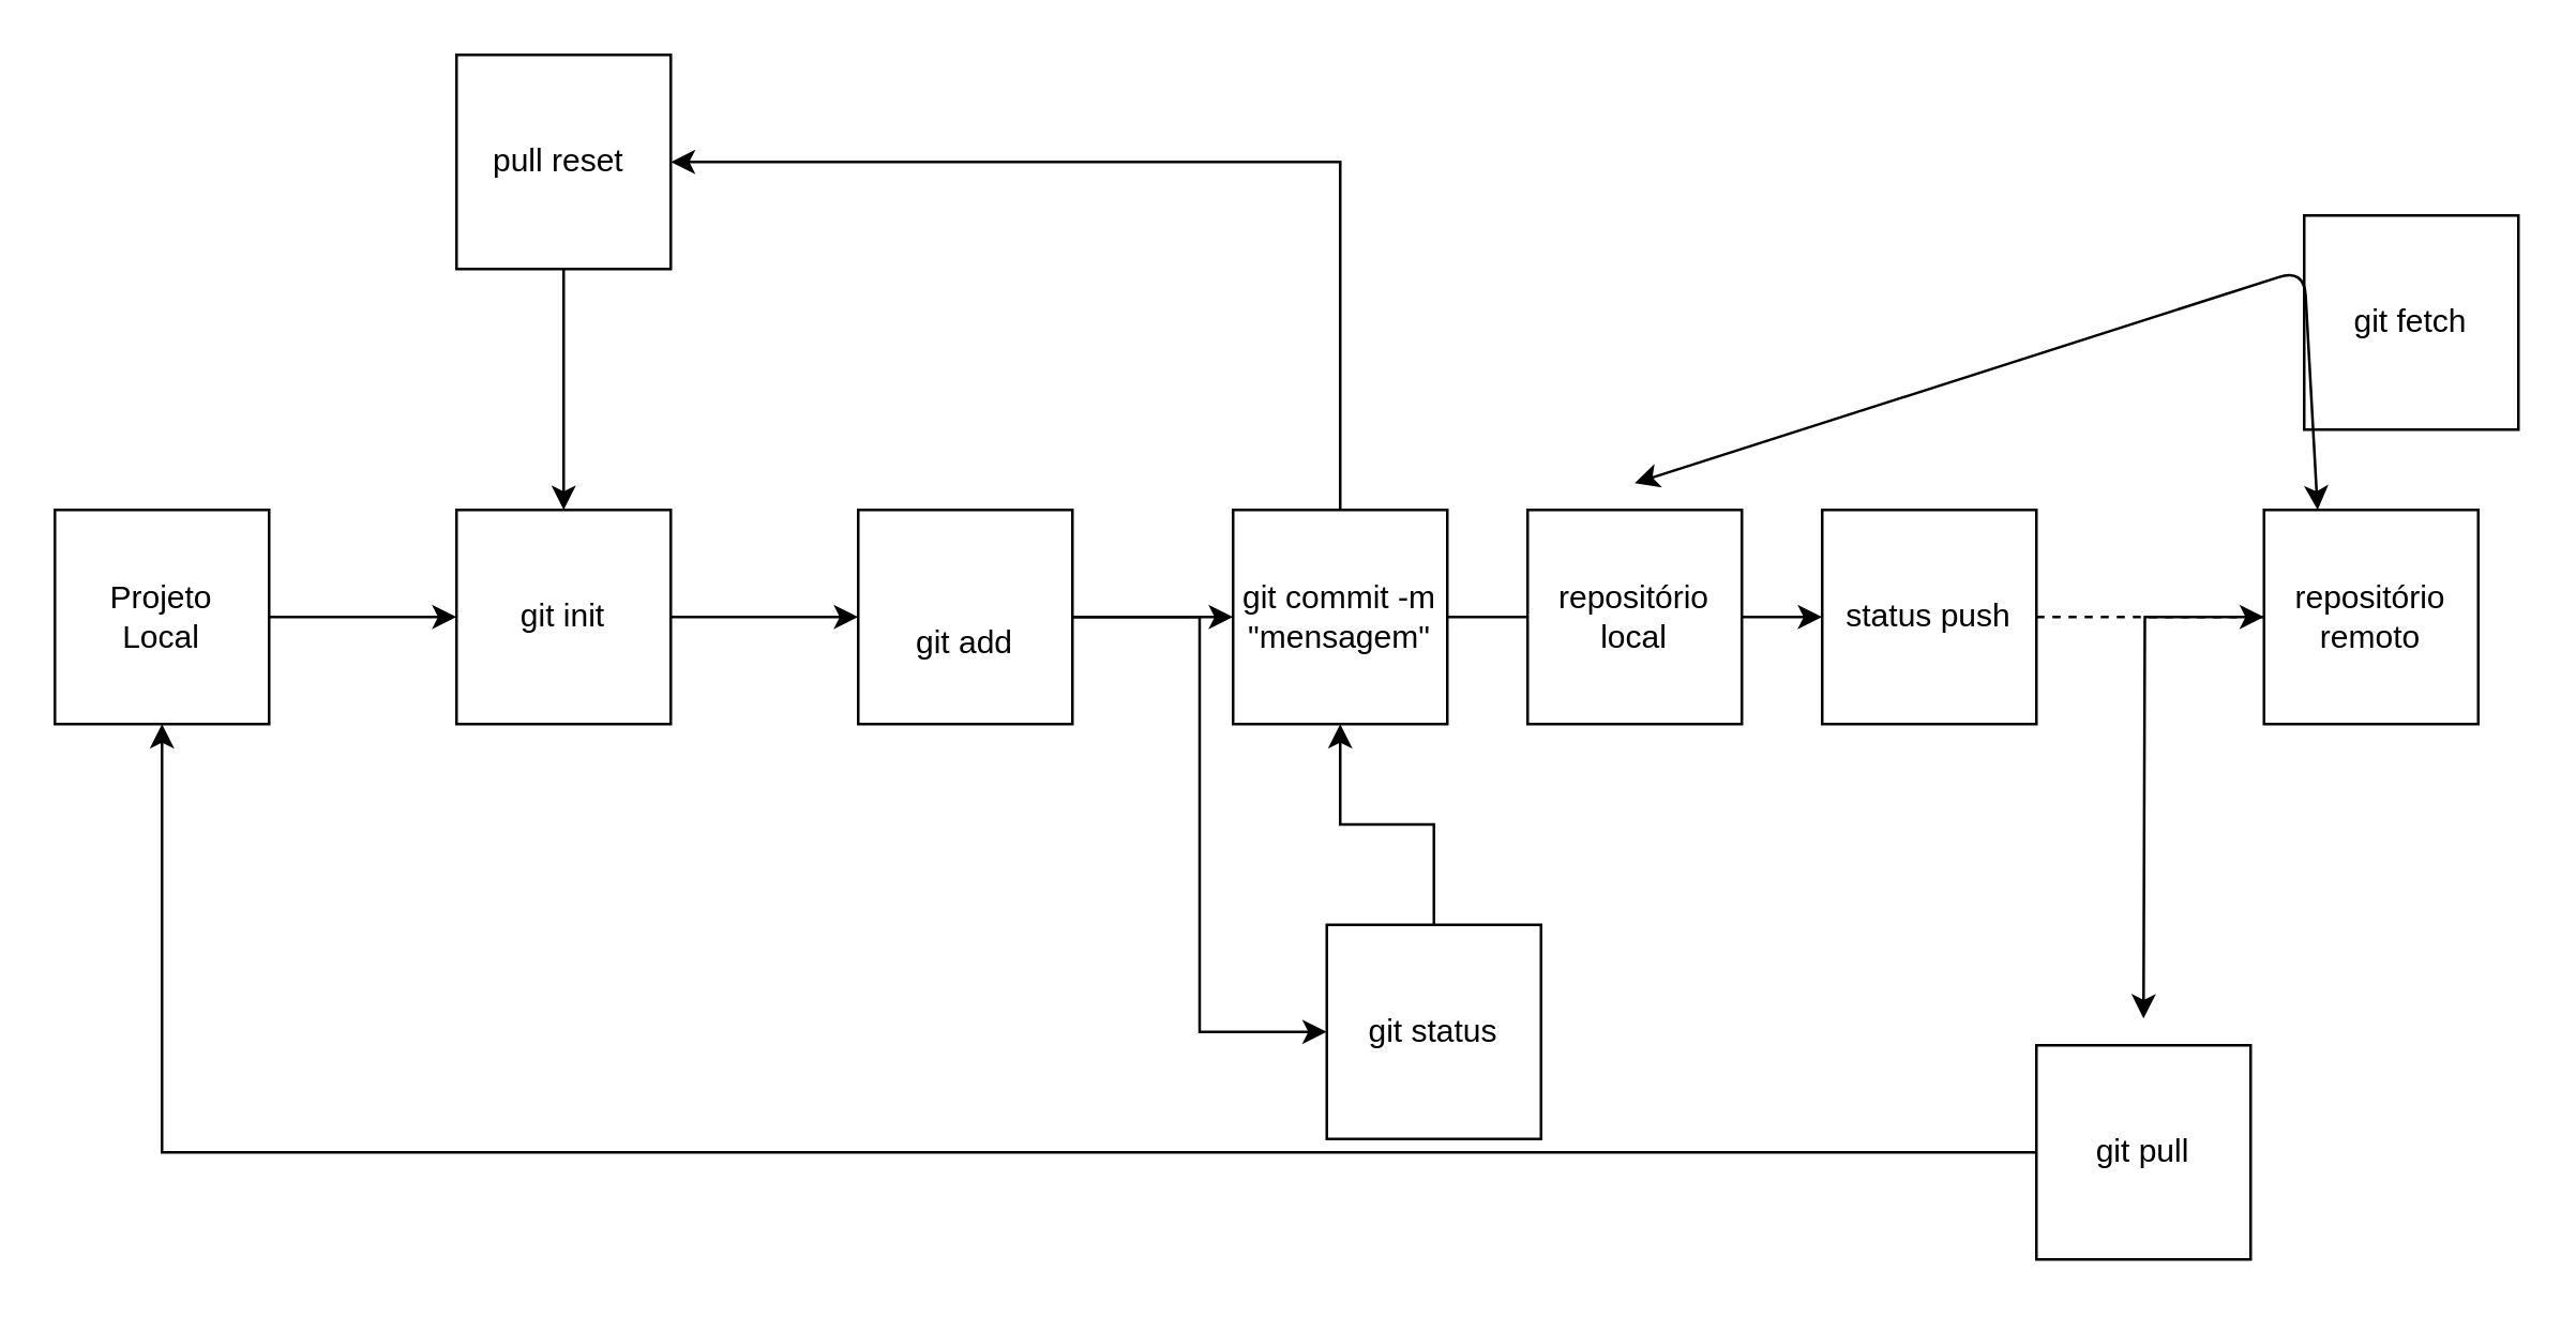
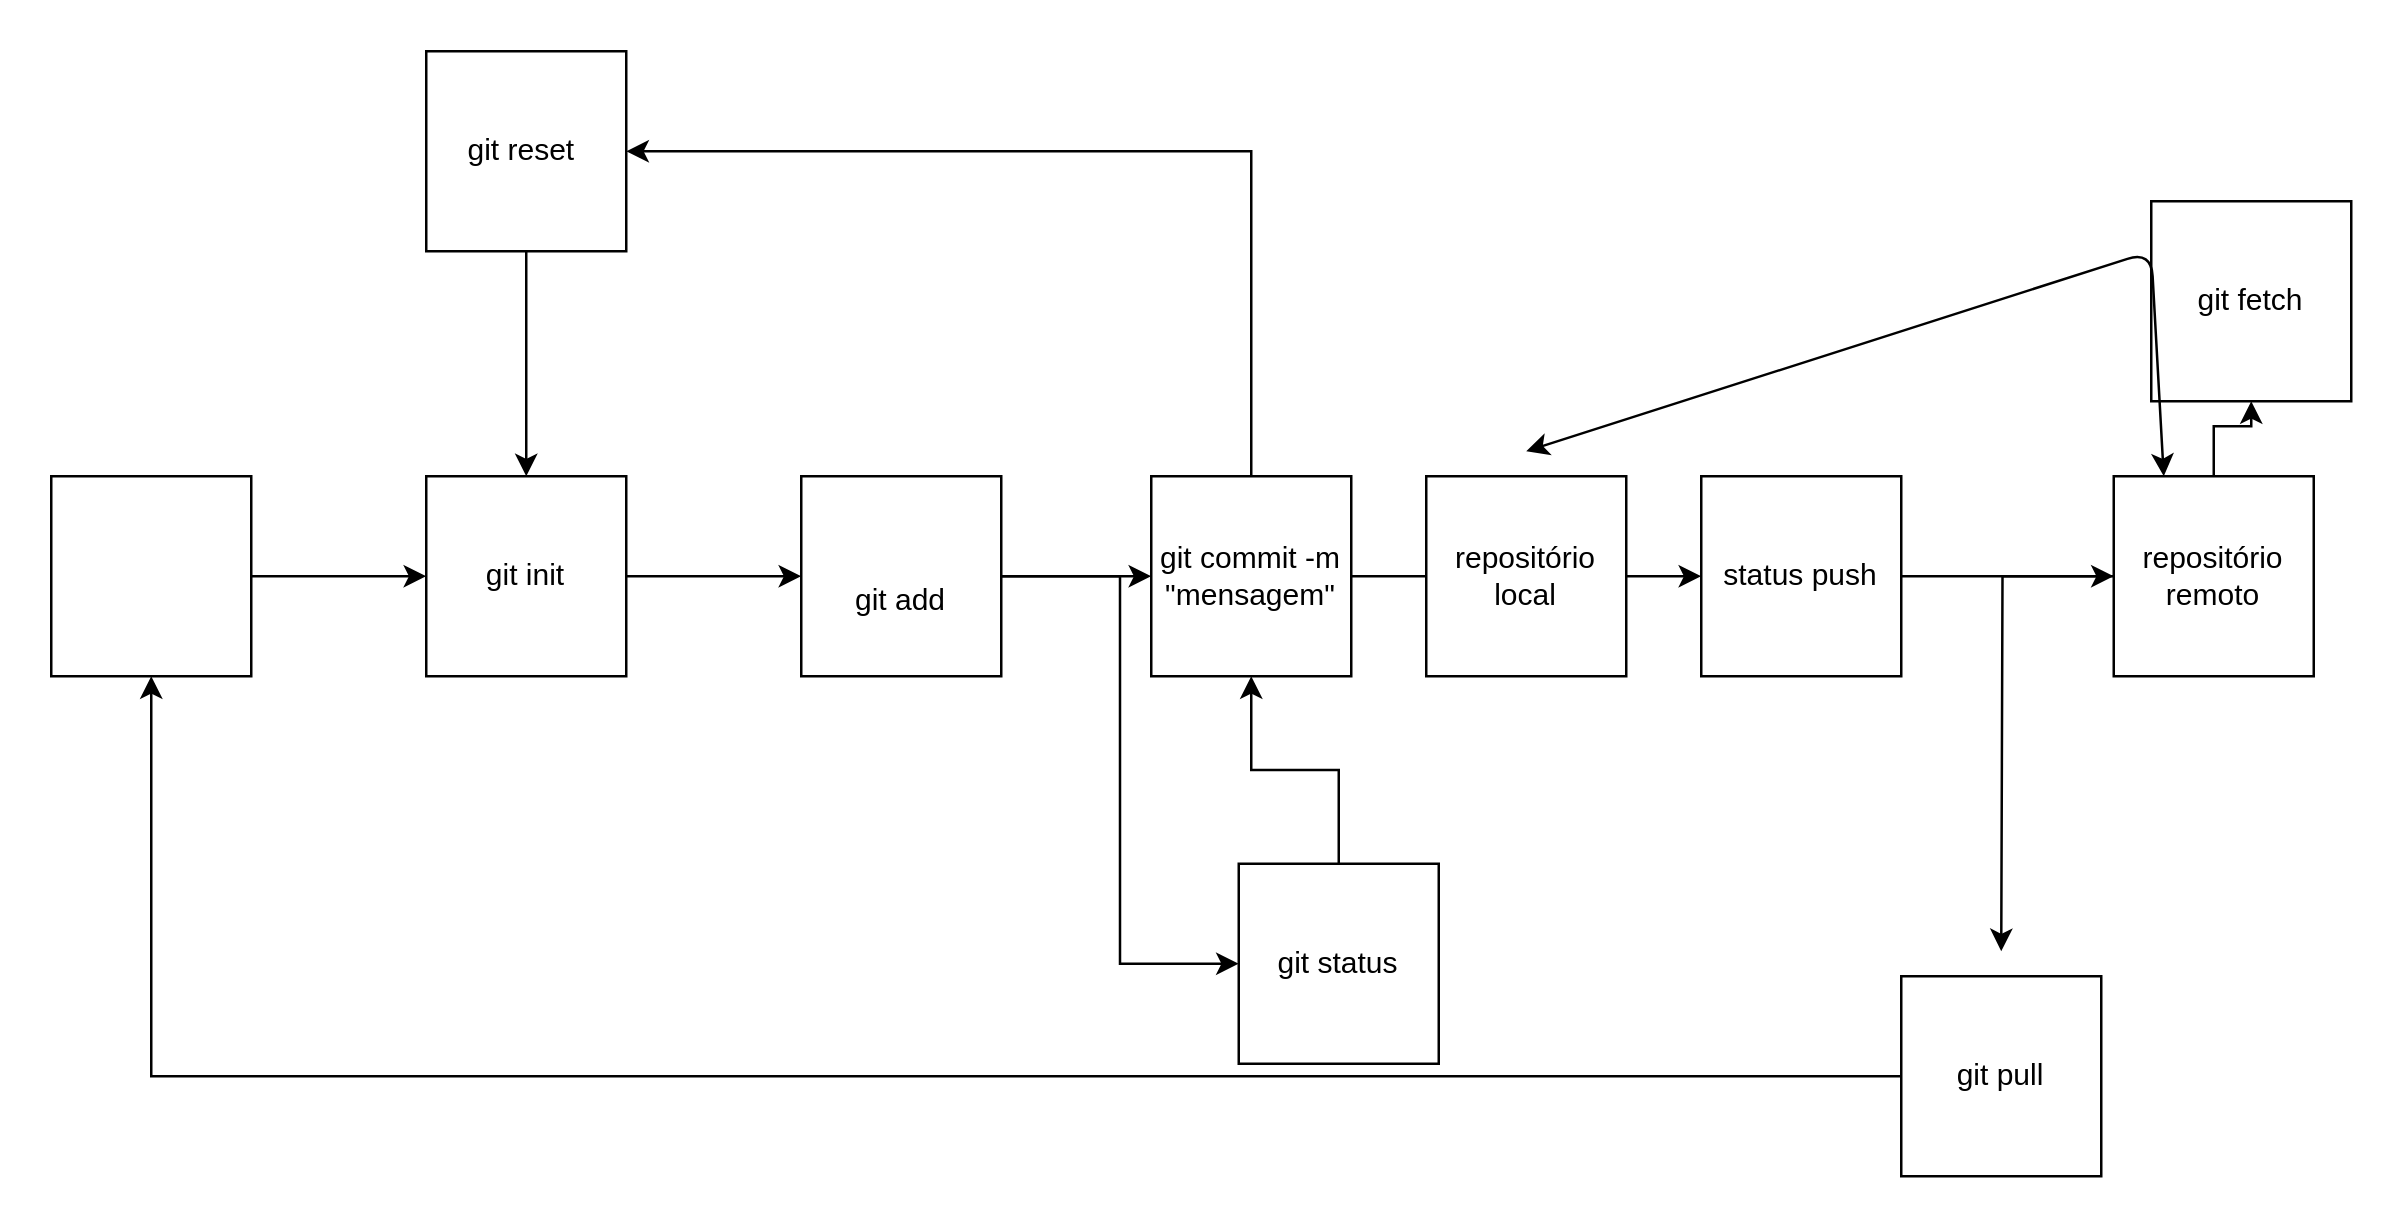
- <mxCell id="18" value="pull reset&amp;nbsp;" style="whiteSpace=wrap;html=1;aspect=fixed;" vertex="1" parent="1"><mxGeometry x="170" y="20" width="80" height="80" as="geometry" /></mxCell>
+ <mxCell id="18" value="git reset&amp;nbsp;" style="whiteSpace=wrap;html=1;aspect=fixed;" vertex="1" parent="1"><mxGeometry x="170" y="20" width="80" height="80" as="geometry" /></mxCell>
+ <mxCell id="22" style="edgeStyle=orthogonalEdgeStyle;rounded=0;orthogonalLoop=1;jettySize=auto;html=1;" edge="1" parent="1" source="23" target="27"><mxGeometry relative="1" as="geometry"><mxPoint x="900" y="100" as="targetPoint" /></mxGeometry></mxCell>
- <mxCell id="3" value="Projeto Local" style="text;html=1;strokeColor=none;fillColor=none;align=center;verticalAlign=middle;whiteSpace=wrap;rounded=0;" vertex="1" parent="1"><mxGeometry x="40" y="220" width="40" height="20" as="geometry" /></mxCell>
- <mxCell id="19" style="edgeStyle=orthogonalEdgeStyle;rounded=0;orthogonalLoop=1;jettySize=auto;html=1;dashed=1;" edge="1" parent="1" source="20" target="23"><mxGeometry relative="1" as="geometry" /></mxCell>
+ <mxCell id="19" style="edgeStyle=orthogonalEdgeStyle;rounded=0;orthogonalLoop=1;jettySize=auto;html=1;" edge="1" parent="1" source="20" target="23"><mxGeometry relative="1" as="geometry" /></mxCell>
